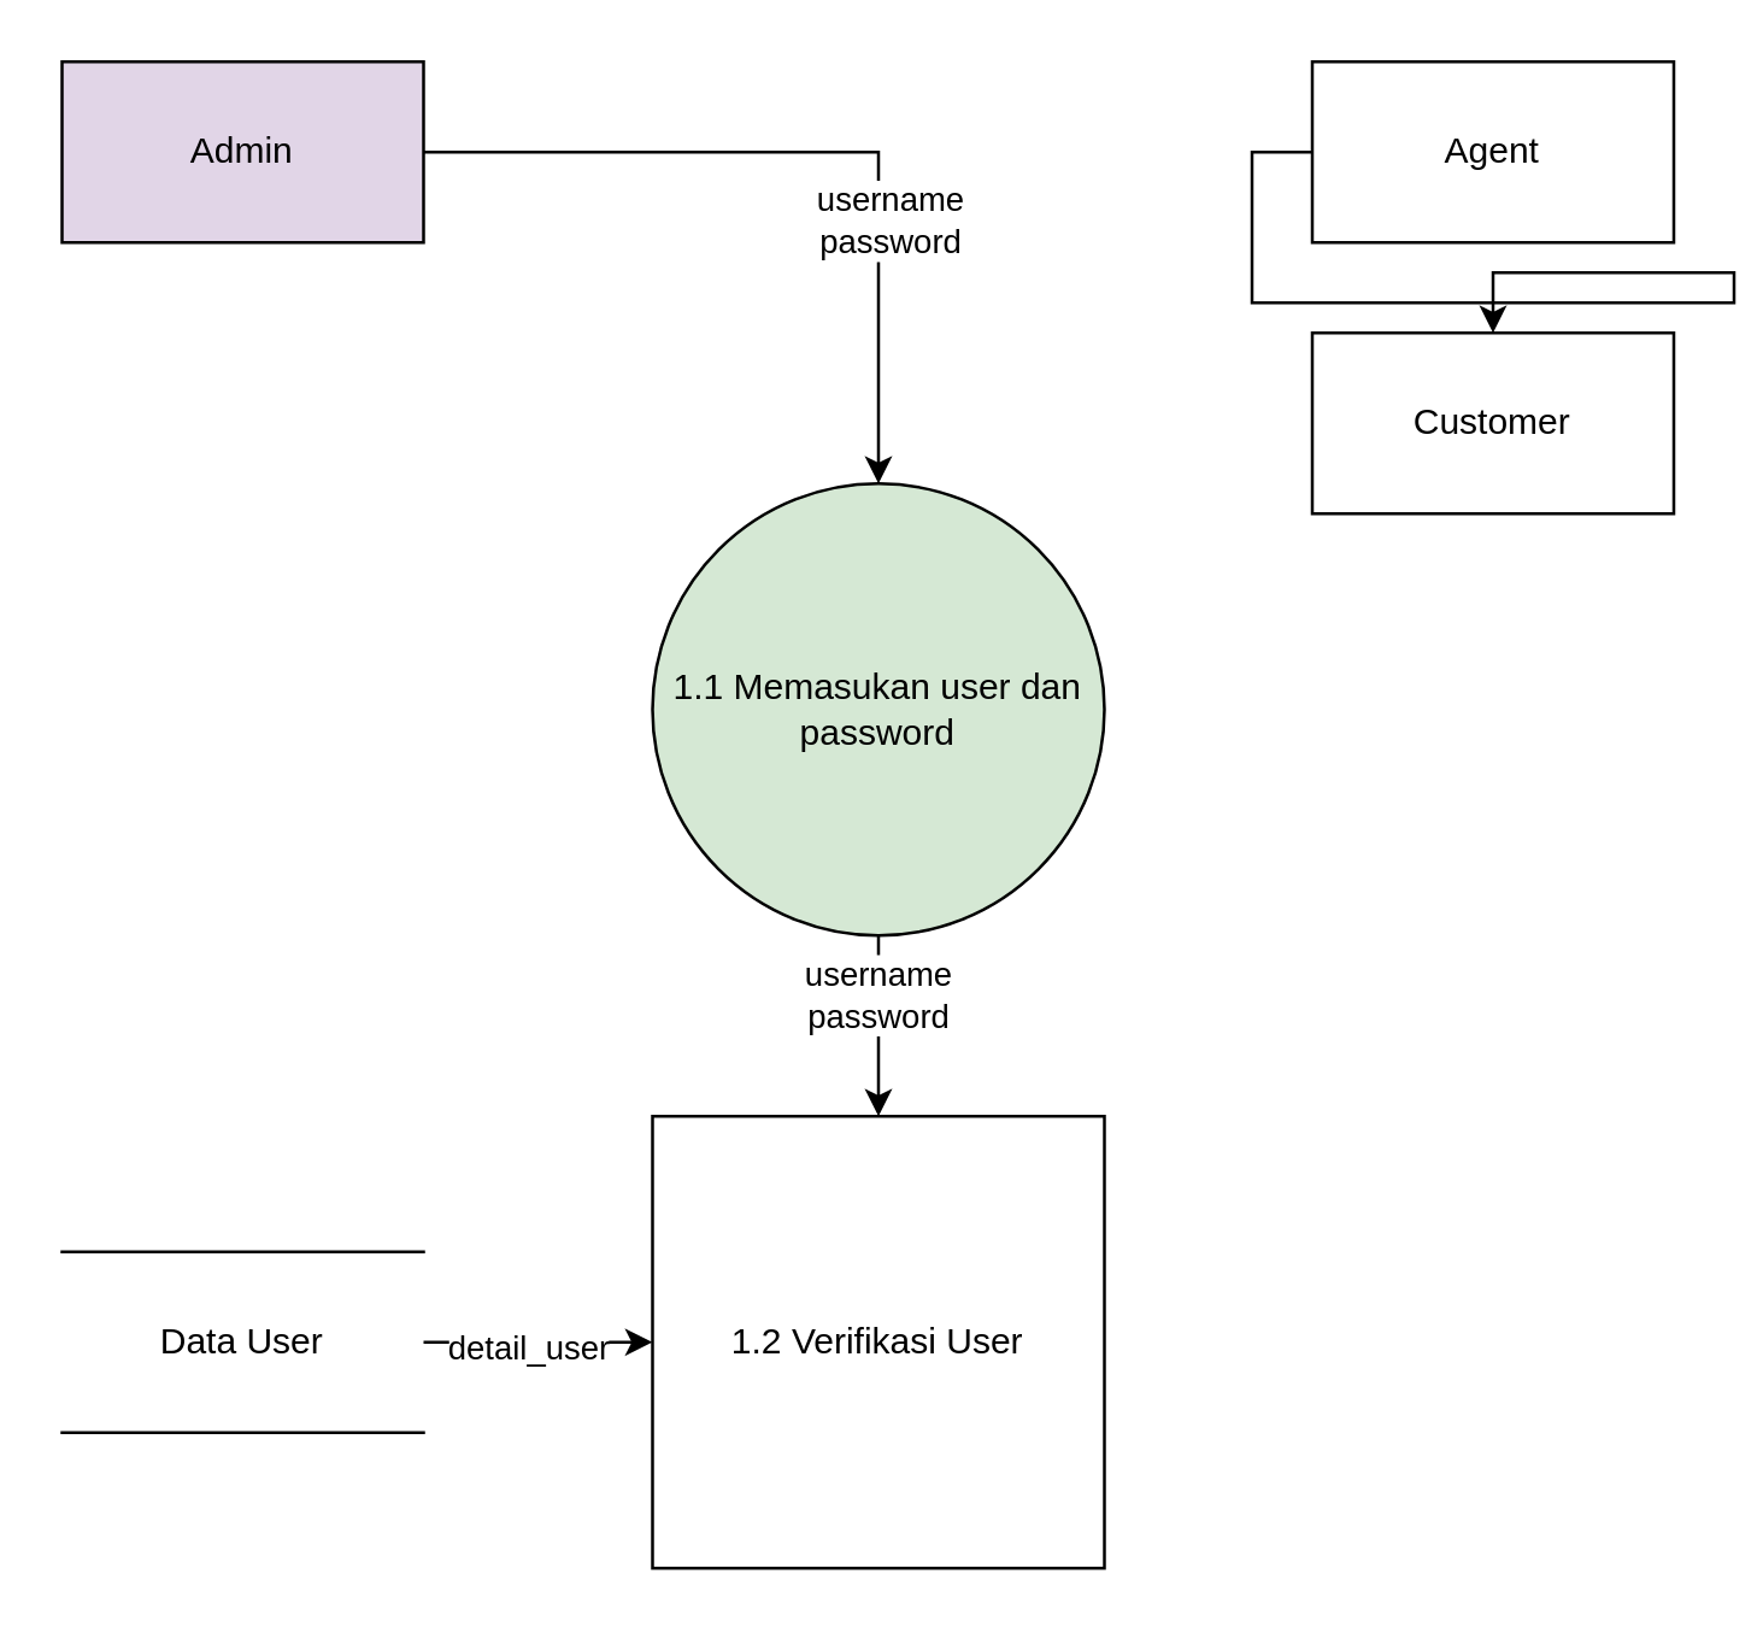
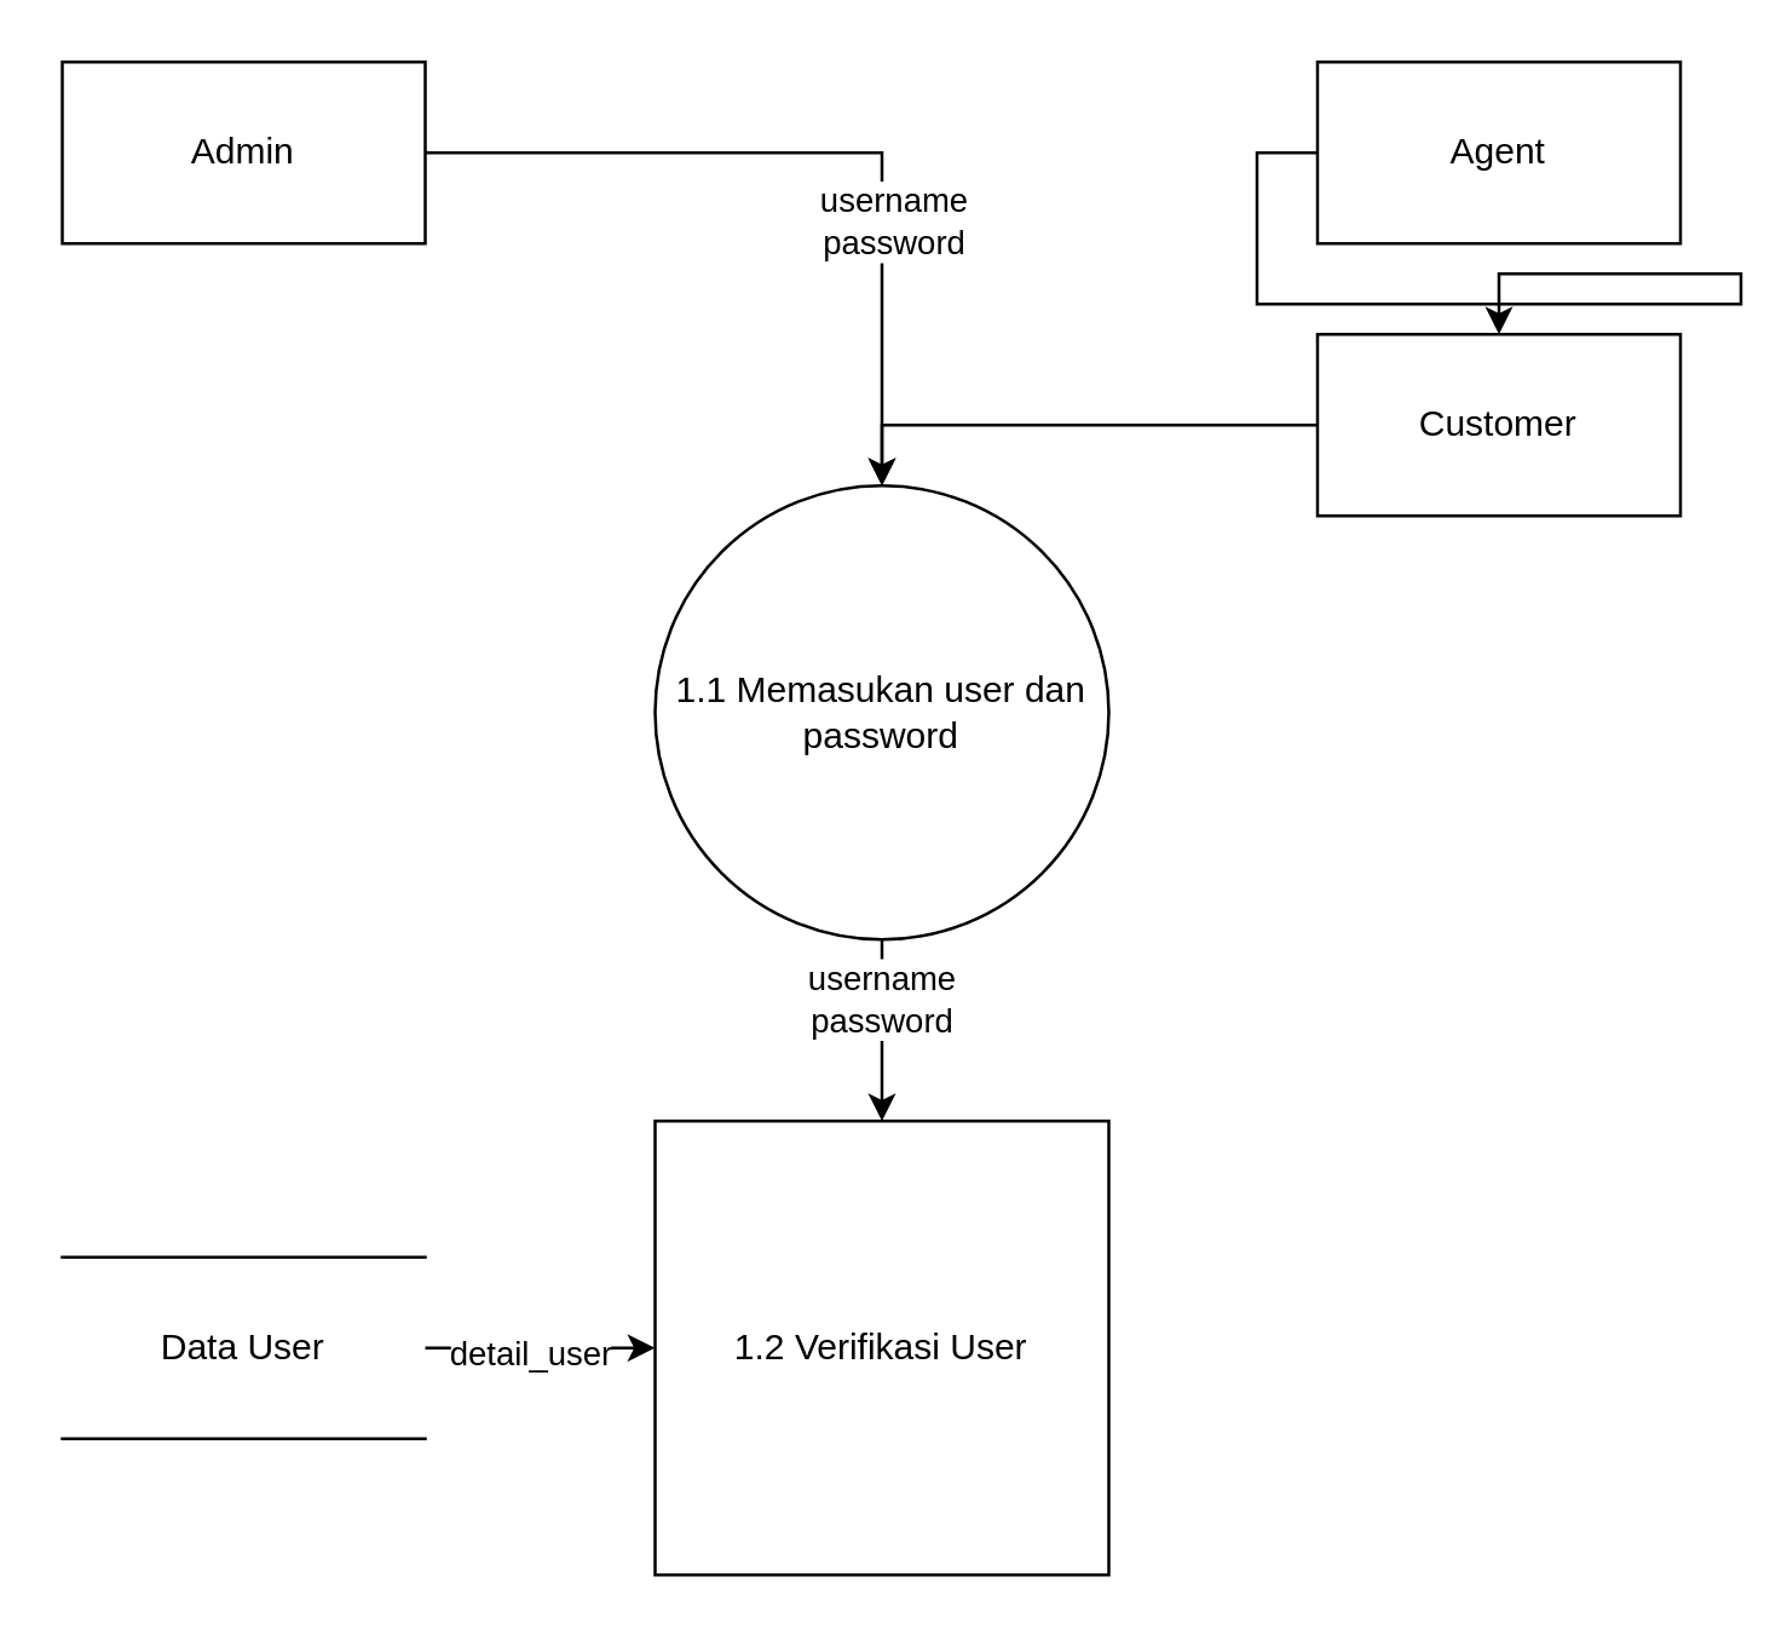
- <mxCell id="14" value="Admin" style="rounded=0;whiteSpace=wrap;html=1;fillColor=#e1d5e7;" vertex="1" parent="1"><mxGeometry x="20" y="20" width="120" height="60" as="geometry" /></mxCell>
+ <mxCell id="14" value="Admin" style="rounded=0;whiteSpace=wrap;html=1;" vertex="1" parent="1"><mxGeometry x="20" y="20" width="120" height="60" as="geometry" /></mxCell>
+ <mxCell id="10" style="edgeStyle=orthogonalEdgeStyle;rounded=0;orthogonalLoop=1;jettySize=auto;html=1;exitX=0;exitY=0.5;exitDx=0;exitDy=0;entryX=0.5;entryY=0;entryDx=0;entryDy=0;" edge="1" parent="1" source="11" target="4"><mxGeometry relative="1" as="geometry"><mxPoint x="285" y="160" as="targetPoint" /><Array as="points"><mxPoint x="291" y="140" /></Array></mxGeometry></mxCell>
- <mxCell id="4" value="1.1 Memasukan user dan password" style="ellipse;whiteSpace=wrap;html=1;aspect=fixed;fillColor=#d5e8d4;" vertex="1" parent="1"><mxGeometry x="216" y="160" width="150" height="150" as="geometry" /></mxCell>
+ <mxCell id="4" value="1.1 Memasukan user dan password" style="ellipse;whiteSpace=wrap;html=1;aspect=fixed;" vertex="1" parent="1"><mxGeometry x="216" y="160" width="150" height="150" as="geometry" /></mxCell>
